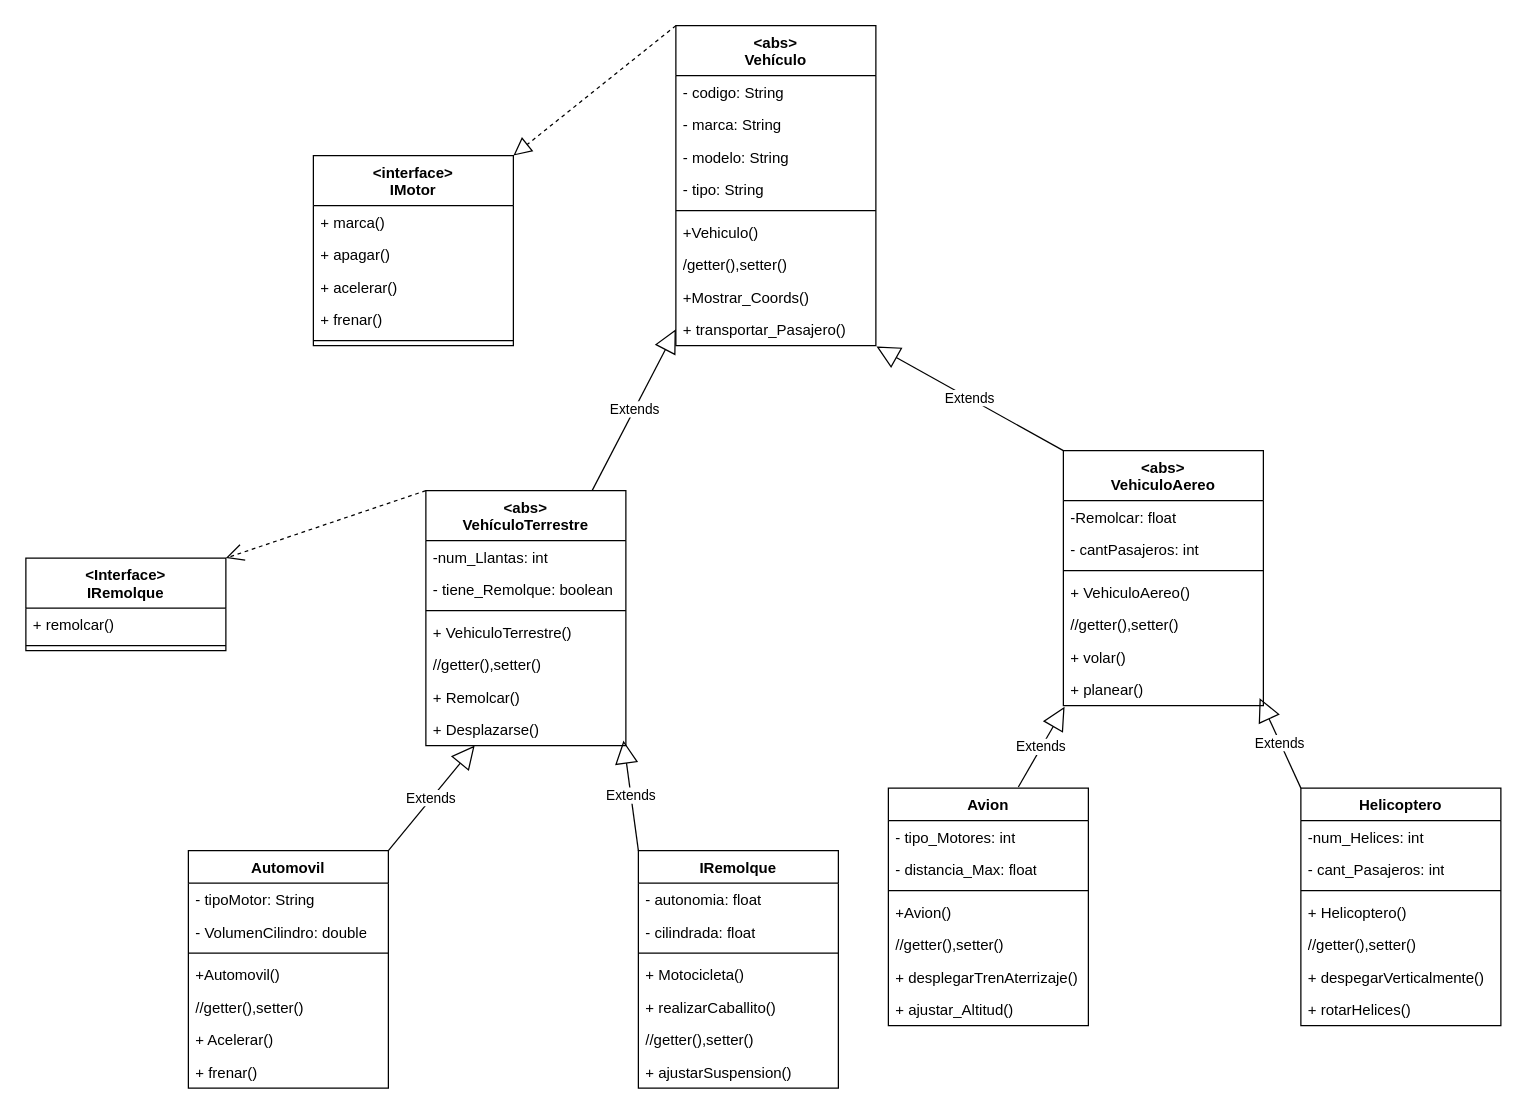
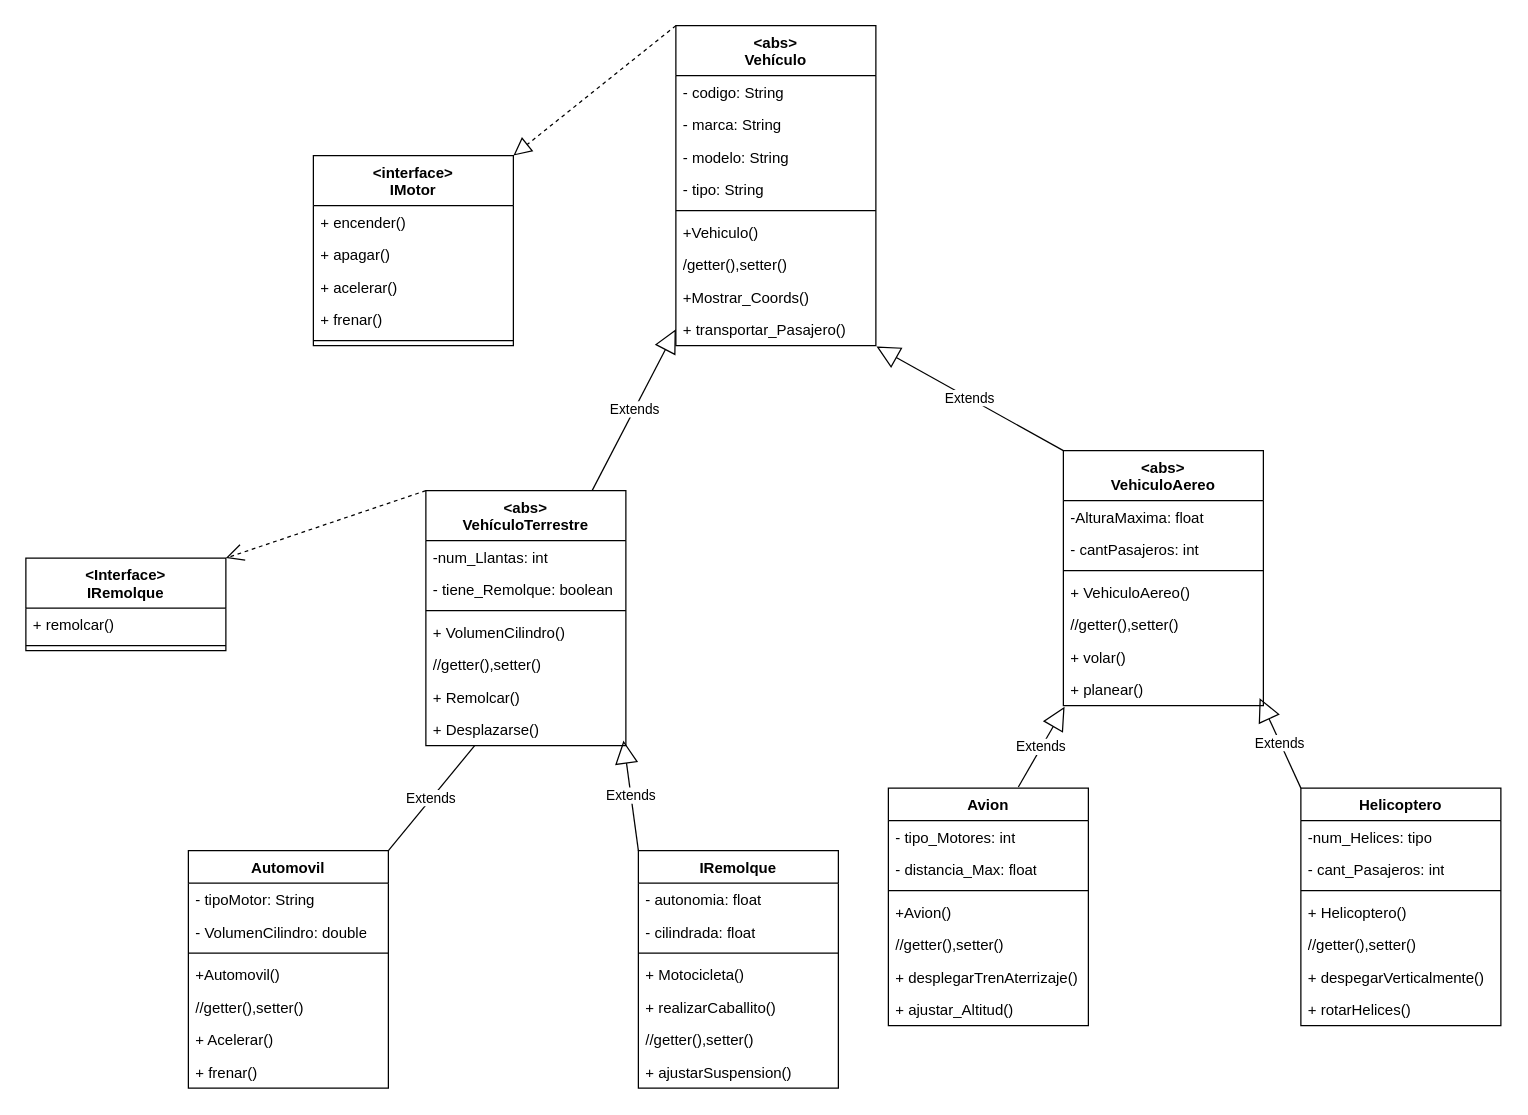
- <mxCell id="61" value="+ marca()" style="text;strokeColor=none;fillColor=none;align=left;verticalAlign=top;spacingLeft=4;spacingRight=4;overflow=hidden;rotatable=0;points=[[0,0.5],[1,0.5]];portConstraint=eastwest;whiteSpace=wrap;html=1;" parent="60" vertex="1"><mxGeometry y="40" width="160" height="26" as="geometry" /></mxCell>
+ <mxCell id="61" value="+ encender()" style="text;strokeColor=none;fillColor=none;align=left;verticalAlign=top;spacingLeft=4;spacingRight=4;overflow=hidden;rotatable=0;points=[[0,0.5],[1,0.5]];portConstraint=eastwest;whiteSpace=wrap;html=1;" parent="60" vertex="1"><mxGeometry y="40" width="160" height="26" as="geometry" /></mxCell>
- <mxCell id="37" value="-Remolcar: float" style="text;strokeColor=none;fillColor=none;align=left;verticalAlign=top;spacingLeft=4;spacingRight=4;overflow=hidden;rotatable=0;points=[[0,0.5],[1,0.5]];portConstraint=eastwest;whiteSpace=wrap;html=1;" parent="36" vertex="1"><mxGeometry y="40" width="160" height="26" as="geometry" /></mxCell>
+ <mxCell id="37" value="-AlturaMaxima: float" style="text;strokeColor=none;fillColor=none;align=left;verticalAlign=top;spacingLeft=4;spacingRight=4;overflow=hidden;rotatable=0;points=[[0,0.5],[1,0.5]];portConstraint=eastwest;whiteSpace=wrap;html=1;" parent="36" vertex="1"><mxGeometry y="40" width="160" height="26" as="geometry" /></mxCell>
- <mxCell id="16" value="+ VehiculoTerrestre()" style="text;strokeColor=none;fillColor=none;align=left;verticalAlign=top;spacingLeft=4;spacingRight=4;overflow=hidden;rotatable=0;points=[[0,0.5],[1,0.5]];portConstraint=eastwest;whiteSpace=wrap;html=1;" parent="12" vertex="1"><mxGeometry y="100" width="160" height="26" as="geometry" /></mxCell>
+ <mxCell id="16" value="+ VolumenCilindro()" style="text;strokeColor=none;fillColor=none;align=left;verticalAlign=top;spacingLeft=4;spacingRight=4;overflow=hidden;rotatable=0;points=[[0,0.5],[1,0.5]];portConstraint=eastwest;whiteSpace=wrap;html=1;" parent="12" vertex="1"><mxGeometry y="100" width="160" height="26" as="geometry" /></mxCell>
- <mxCell id="71" value="Extends" style="endArrow=block;endSize=16;endFill=0;html=1;rounded=0;exitX=1;exitY=0;exitDx=0;exitDy=0;entryX=0.244;entryY=1;entryDx=0;entryDy=0;entryPerimeter=0;" parent="1" source="20" target="19" edge="1"><mxGeometry width="160" relative="1" as="geometry"><mxPoint x="570" y="640" as="sourcePoint" /><mxPoint x="730" y="640" as="targetPoint" /></mxGeometry></mxCell>
+ <mxCell id="71" value="Extends" style="endArrow=none;endSize=16;endFill=0;html=1;rounded=0;exitX=1;exitY=0;exitDx=0;exitDy=0;entryX=0.244;entryY=1;entryDx=0;entryDy=0;entryPerimeter=0;" parent="1" source="20" target="19" edge="1"><mxGeometry width="160" relative="1" as="geometry"><mxPoint x="570" y="640" as="sourcePoint" /><mxPoint x="730" y="640" as="targetPoint" /></mxGeometry></mxCell>
- <mxCell id="53" value="-num_Helices: int" style="text;strokeColor=none;fillColor=none;align=left;verticalAlign=top;spacingLeft=4;spacingRight=4;overflow=hidden;rotatable=0;points=[[0,0.5],[1,0.5]];portConstraint=eastwest;whiteSpace=wrap;html=1;" parent="52" vertex="1"><mxGeometry y="26" width="160" height="26" as="geometry" /></mxCell>
+ <mxCell id="53" value="-num_Helices: tipo" style="text;strokeColor=none;fillColor=none;align=left;verticalAlign=top;spacingLeft=4;spacingRight=4;overflow=hidden;rotatable=0;points=[[0,0.5],[1,0.5]];portConstraint=eastwest;whiteSpace=wrap;html=1;" parent="52" vertex="1"><mxGeometry y="26" width="160" height="26" as="geometry" /></mxCell>
